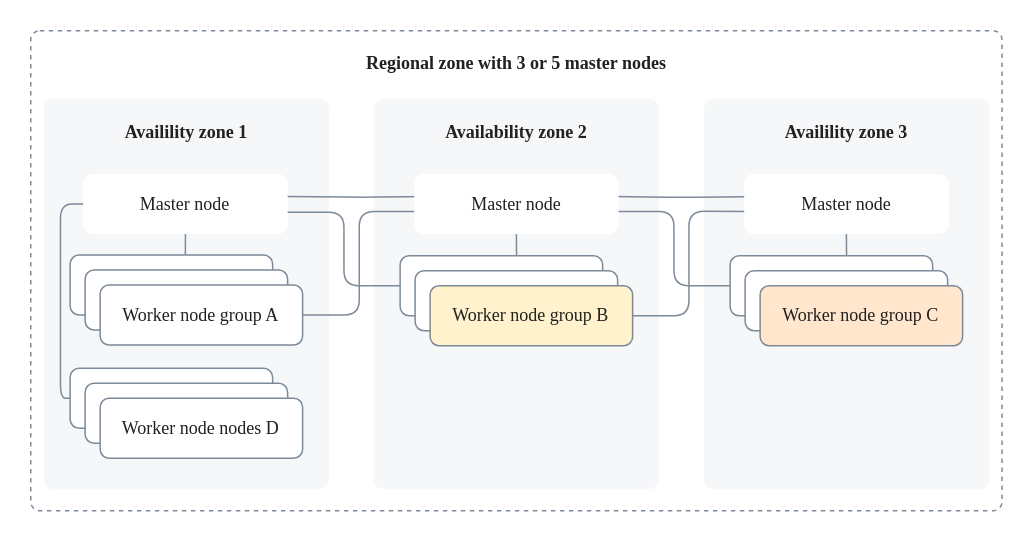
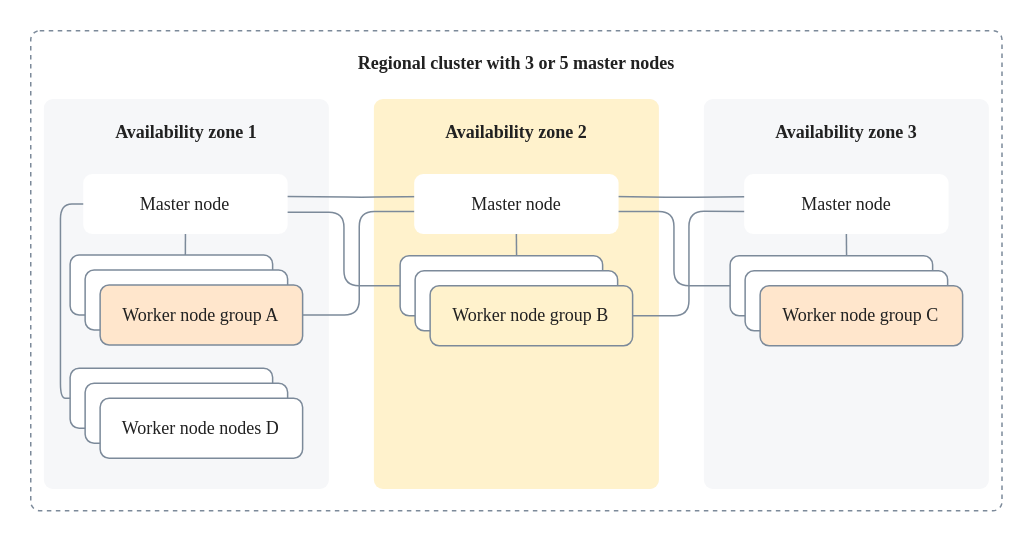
- <mxCell id="3" value="Regional zone with 3 or 5 master nodes" style="rounded=1;whiteSpace=wrap;html=1;strokeColor=#7C8A9A;strokeWidth=1;fontColor=#212121;fillColor=none;dashed=1;fontFamily=VK Sans Display;verticalAlign=top;spacing=10;fontStyle=1;arcSize=12;absoluteArcSize=1;container=0;" vertex="1" parent="1"><mxGeometry x="20" y="20" width="647.5" height="320" as="geometry" /></mxCell>
+ <mxCell id="3" value="Regional cluster with 3 or 5 master nodes" style="rounded=1;whiteSpace=wrap;html=1;strokeColor=#7C8A9A;strokeWidth=1;fontColor=#212121;fillColor=none;dashed=1;fontFamily=VK Sans Display;verticalAlign=top;spacing=10;fontStyle=1;arcSize=12;absoluteArcSize=1;container=0;" vertex="1" parent="1"><mxGeometry x="20" y="20" width="647.5" height="320" as="geometry" /></mxCell>
- <mxCell id="4" value="&lt;font color=&quot;#212121&quot;&gt;Availility zone 1&lt;/font&gt;" style="rounded=1;whiteSpace=wrap;html=1;fontFamily=VK Sans Display;strokeColor=none;arcsize=12;fillColor=#F6F7F9;spacing=10;verticalAlign=top;spacingTop=0;spacingLeft=0;spacingRight=0;fontStyle=1;arcSize=12;absoluteArcSize=1;container=0;" vertex="1" parent="1"><mxGeometry x="28.75" y="65.5" width="190" height="260" as="geometry" /></mxCell>
+ <mxCell id="4" value="&lt;font color=&quot;#212121&quot;&gt;Availability zone 1&lt;/font&gt;" style="rounded=1;whiteSpace=wrap;html=1;fontFamily=VK Sans Display;strokeColor=none;arcsize=12;fillColor=#F6F7F9;spacing=10;verticalAlign=top;spacingTop=0;spacingLeft=0;spacingRight=0;fontStyle=1;arcSize=12;absoluteArcSize=1;container=0;" vertex="1" parent="1"><mxGeometry x="28.75" y="65.5" width="190" height="260" as="geometry" /></mxCell>
- <mxCell id="15" value="&lt;font color=&quot;#212121&quot;&gt;Availability zone 2&lt;/font&gt;" style="rounded=1;whiteSpace=wrap;html=1;fontFamily=VK Sans Display;strokeColor=none;arcsize=12;fillColor=#F6F7F9;spacing=10;verticalAlign=top;spacingTop=0;spacingLeft=0;spacingRight=0;fontStyle=1;arcSize=12;absoluteArcSize=1;container=0;" vertex="1" parent="1"><mxGeometry x="248.75" y="65.5" width="190" height="260" as="geometry" /></mxCell>
+ <mxCell id="15" value="&lt;font color=&quot;#212121&quot;&gt;Availability zone 2&lt;/font&gt;" style="rounded=1;whiteSpace=wrap;html=1;fontFamily=VK Sans Display;strokeColor=none;arcsize=12;fillColor=#fff2cc;spacing=10;verticalAlign=top;spacingTop=0;spacingLeft=0;spacingRight=0;fontStyle=1;arcSize=12;absoluteArcSize=1;container=0;" vertex="1" parent="1"><mxGeometry x="248.75" y="65.5" width="190" height="260" as="geometry" /></mxCell>
- <mxCell id="2" value="&lt;font color=&quot;#212121&quot;&gt;Availility zone 3&lt;/font&gt;" style="rounded=1;whiteSpace=wrap;html=1;fontFamily=VK Sans Display;strokeColor=none;arcsize=12;fillColor=#F6F7F9;spacing=10;verticalAlign=top;spacingTop=0;spacingLeft=0;spacingRight=0;fontStyle=1;arcSize=12;absoluteArcSize=1;container=0;" vertex="1" parent="1"><mxGeometry x="468.75" y="65.5" width="190" height="260" as="geometry" /></mxCell>
+ <mxCell id="2" value="&lt;font color=&quot;#212121&quot;&gt;Availability zone 3&lt;/font&gt;" style="rounded=1;whiteSpace=wrap;html=1;fontFamily=VK Sans Display;strokeColor=none;arcsize=12;fillColor=#F6F7F9;spacing=10;verticalAlign=top;spacingTop=0;spacingLeft=0;spacingRight=0;fontStyle=1;arcSize=12;absoluteArcSize=1;container=0;" vertex="1" parent="1"><mxGeometry x="468.75" y="65.5" width="190" height="260" as="geometry" /></mxCell>
- <mxCell id="11" value="&lt;font color=&quot;#212121&quot;&gt;Worker node group A&lt;/font&gt;" style="rounded=1;whiteSpace=wrap;html=1;fontFamily=VK Sans Display;strokeColor=#7C8A9A;arcsize=12;fillColor=#FFFFFF;spacing=0;spacingTop=12;spacingBottom=12;arcSize=12;absoluteArcSize=1;strokeWidth=1;container=0;" vertex="1" parent="1"><mxGeometry x="66.25" y="189.5" width="135" height="40" as="geometry" /></mxCell>
+ <mxCell id="11" value="&lt;font color=&quot;#212121&quot;&gt;Worker node group A&lt;/font&gt;" style="rounded=1;whiteSpace=wrap;html=1;fontFamily=VK Sans Display;strokeColor=#7C8A9A;arcsize=12;fillColor=#ffe6cc;spacing=0;spacingTop=12;spacingBottom=12;arcSize=12;absoluteArcSize=1;strokeWidth=1;container=0;" vertex="1" parent="1"><mxGeometry x="66.25" y="189.5" width="135" height="40" as="geometry" /></mxCell>
